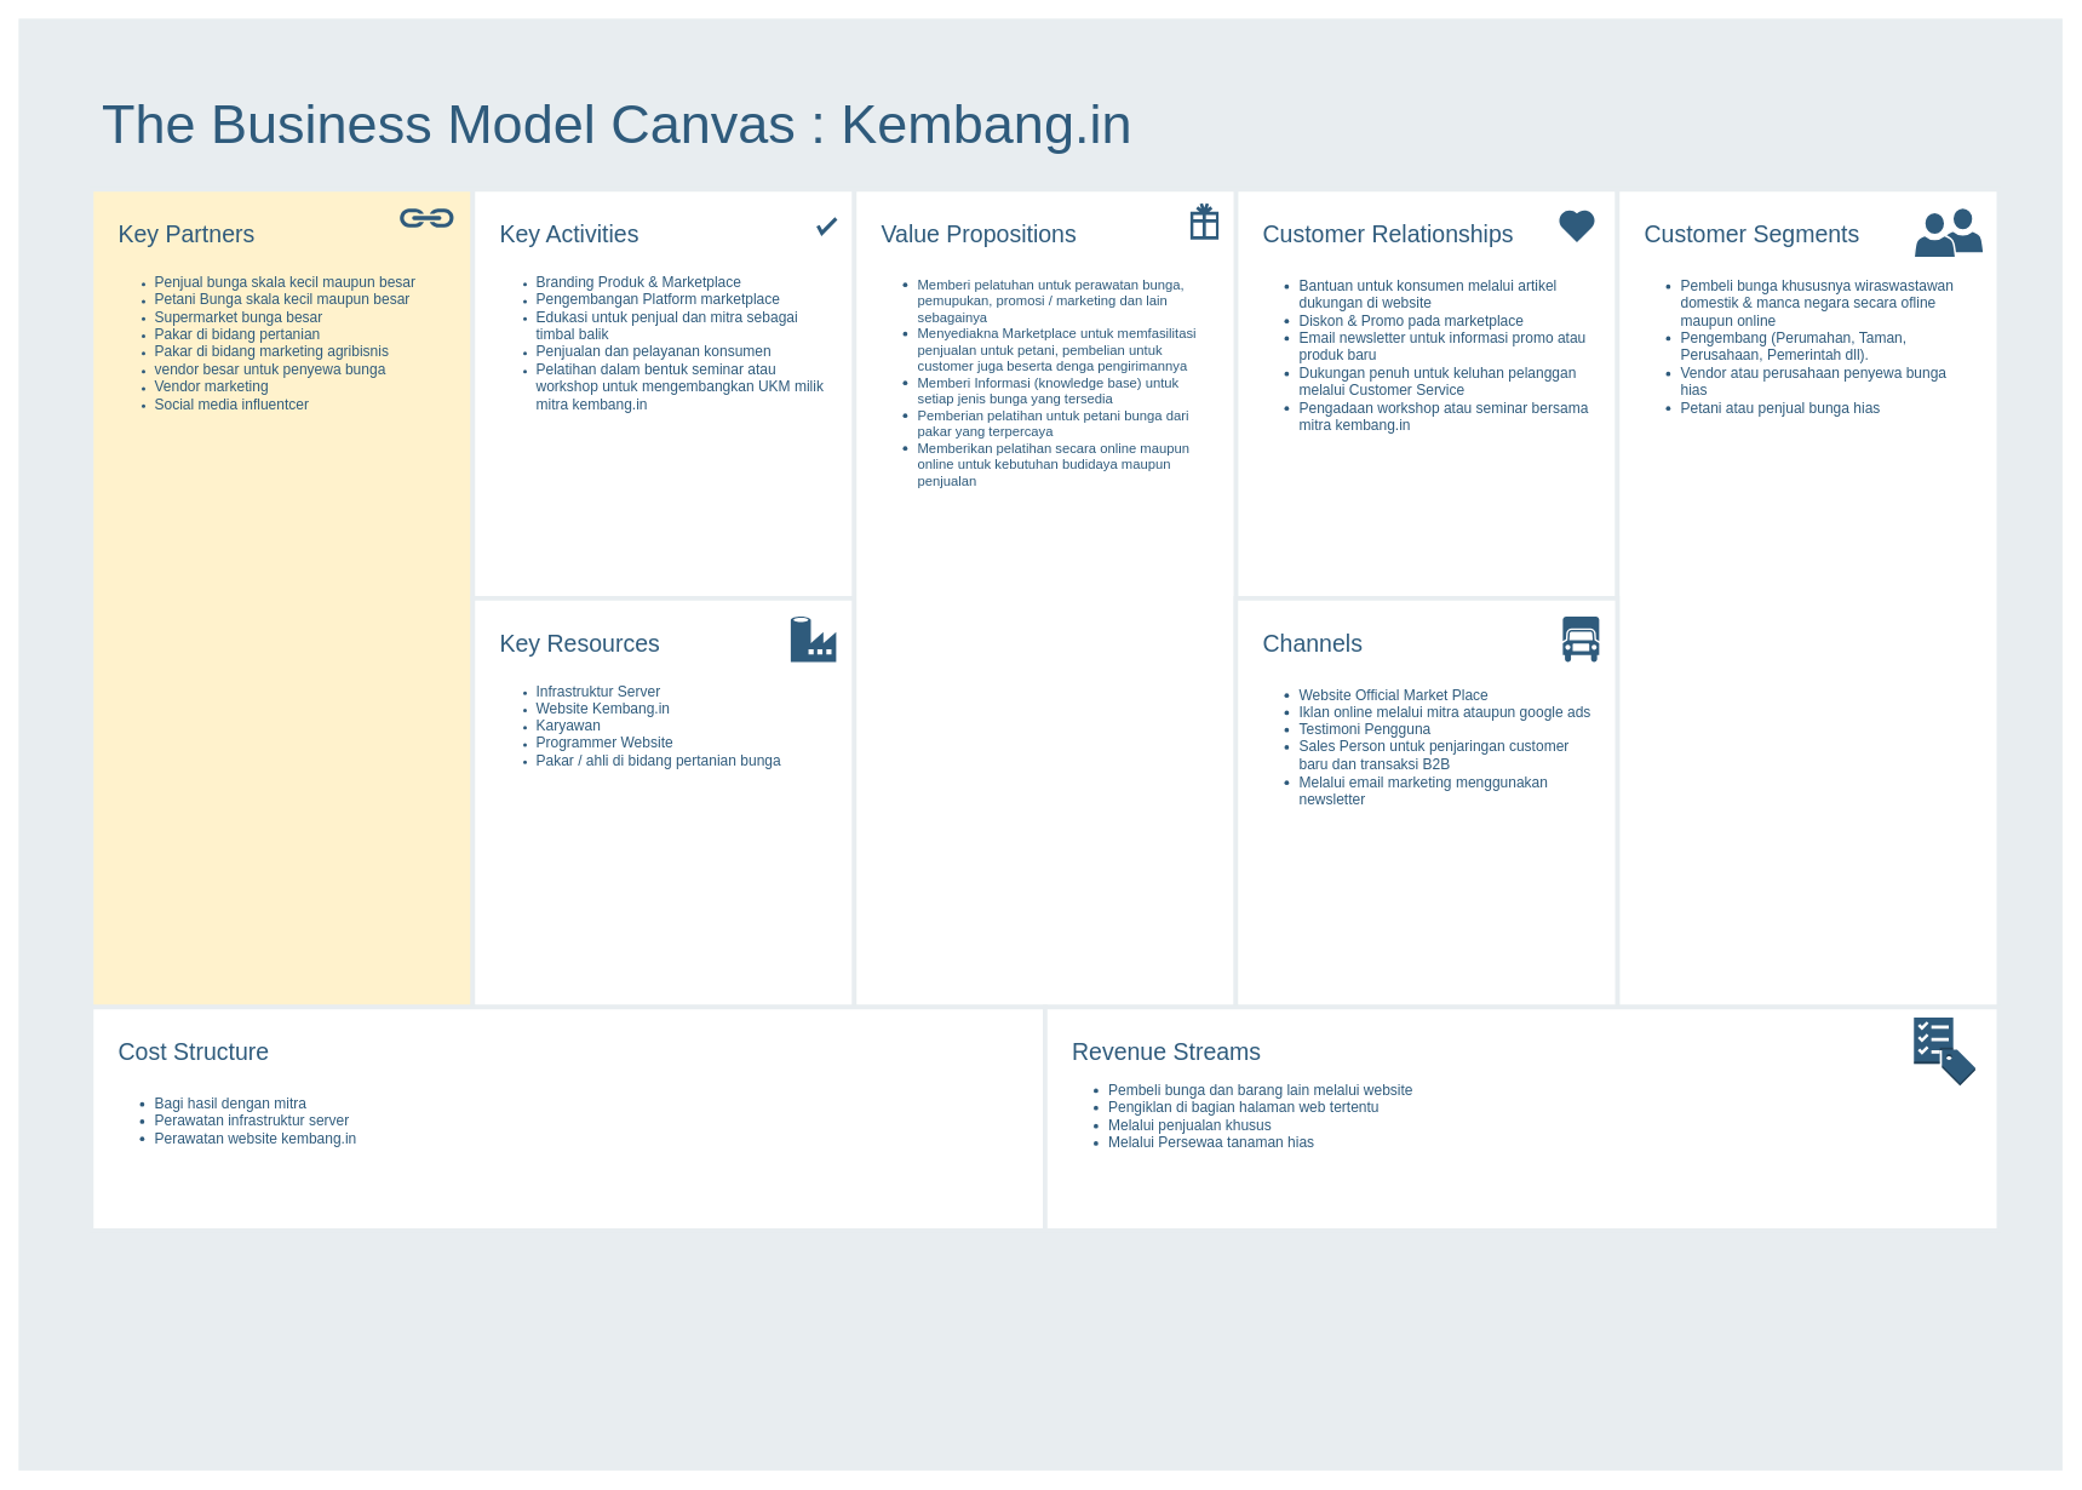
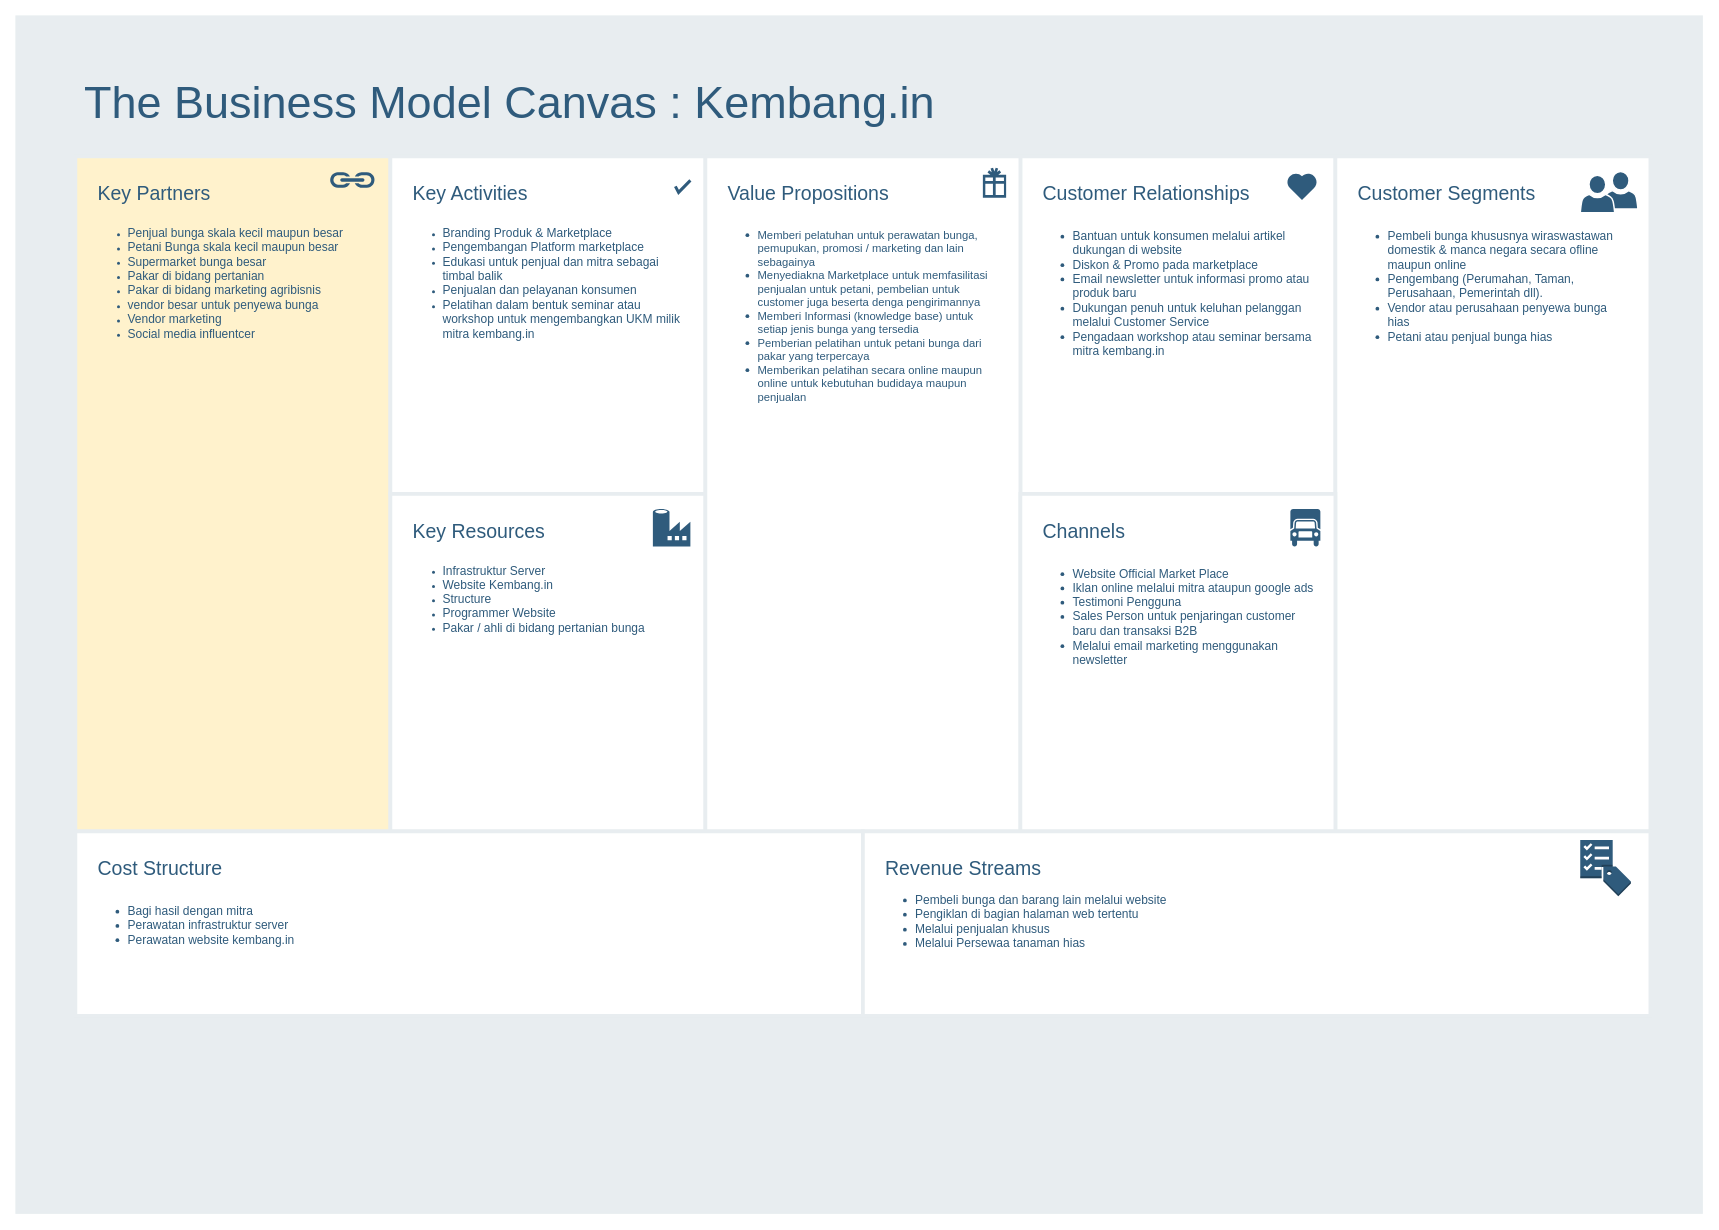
- <mxCell id="6" value="&lt;div&gt;&lt;font style=&quot;font-size: 26px&quot;&gt;Key Resources&lt;/font&gt;&lt;/div&gt;&lt;div&gt;&lt;br&gt;&lt;/div&gt;&lt;ul&gt;&lt;li&gt;&lt;font style=&quot;font-size: 16px&quot;&gt;Infrastruktur Server&lt;/font&gt;&lt;/li&gt;&lt;li&gt;&lt;font style=&quot;font-size: 16px&quot;&gt;Website Kembang.in&lt;/font&gt;&lt;/li&gt;&lt;li&gt;&lt;font style=&quot;font-size: 16px&quot;&gt;Karyawan&amp;nbsp;&lt;/font&gt;&lt;/li&gt;&lt;li&gt;&lt;font style=&quot;font-size: 16px&quot;&gt;Programmer Website&amp;nbsp;&lt;/font&gt;&lt;/li&gt;&lt;li&gt;&lt;font style=&quot;font-size: 16px&quot;&gt;Pakar / ahli di bidang pertanian bunga&lt;/font&gt;&lt;/li&gt;&lt;/ul&gt;" style="rounded=0;whiteSpace=wrap;html=1;shadow=0;labelBackgroundColor=none;strokeColor=#e8edf0;strokeWidth=5;fillColor=#ffffff;fontSize=12;fontColor=#2F5B7C;align=left;verticalAlign=top;spacing=30;" parent="1" vertex="1"><mxGeometry x="520" y="658" width="420" height="450" as="geometry" /></mxCell>
+ <mxCell id="6" value="&lt;div&gt;&lt;font style=&quot;font-size: 26px&quot;&gt;Key Resources&lt;/font&gt;&lt;/div&gt;&lt;div&gt;&lt;br&gt;&lt;/div&gt;&lt;ul&gt;&lt;li&gt;&lt;font style=&quot;font-size: 16px&quot;&gt;Infrastruktur Server&lt;/font&gt;&lt;/li&gt;&lt;li&gt;&lt;font style=&quot;font-size: 16px&quot;&gt;Website Kembang.in&lt;/font&gt;&lt;/li&gt;&lt;li&gt;&lt;font style=&quot;font-size: 16px&quot;&gt;Structure&amp;nbsp;&lt;/font&gt;&lt;/li&gt;&lt;li&gt;&lt;font style=&quot;font-size: 16px&quot;&gt;Programmer Website&amp;nbsp;&lt;/font&gt;&lt;/li&gt;&lt;li&gt;&lt;font style=&quot;font-size: 16px&quot;&gt;Pakar / ahli di bidang pertanian bunga&lt;/font&gt;&lt;/li&gt;&lt;/ul&gt;" style="rounded=0;whiteSpace=wrap;html=1;shadow=0;labelBackgroundColor=none;strokeColor=#e8edf0;strokeWidth=5;fillColor=#ffffff;fontSize=12;fontColor=#2F5B7C;align=left;verticalAlign=top;spacing=30;" parent="1" vertex="1"><mxGeometry x="520" y="658" width="420" height="450" as="geometry" /></mxCell>
